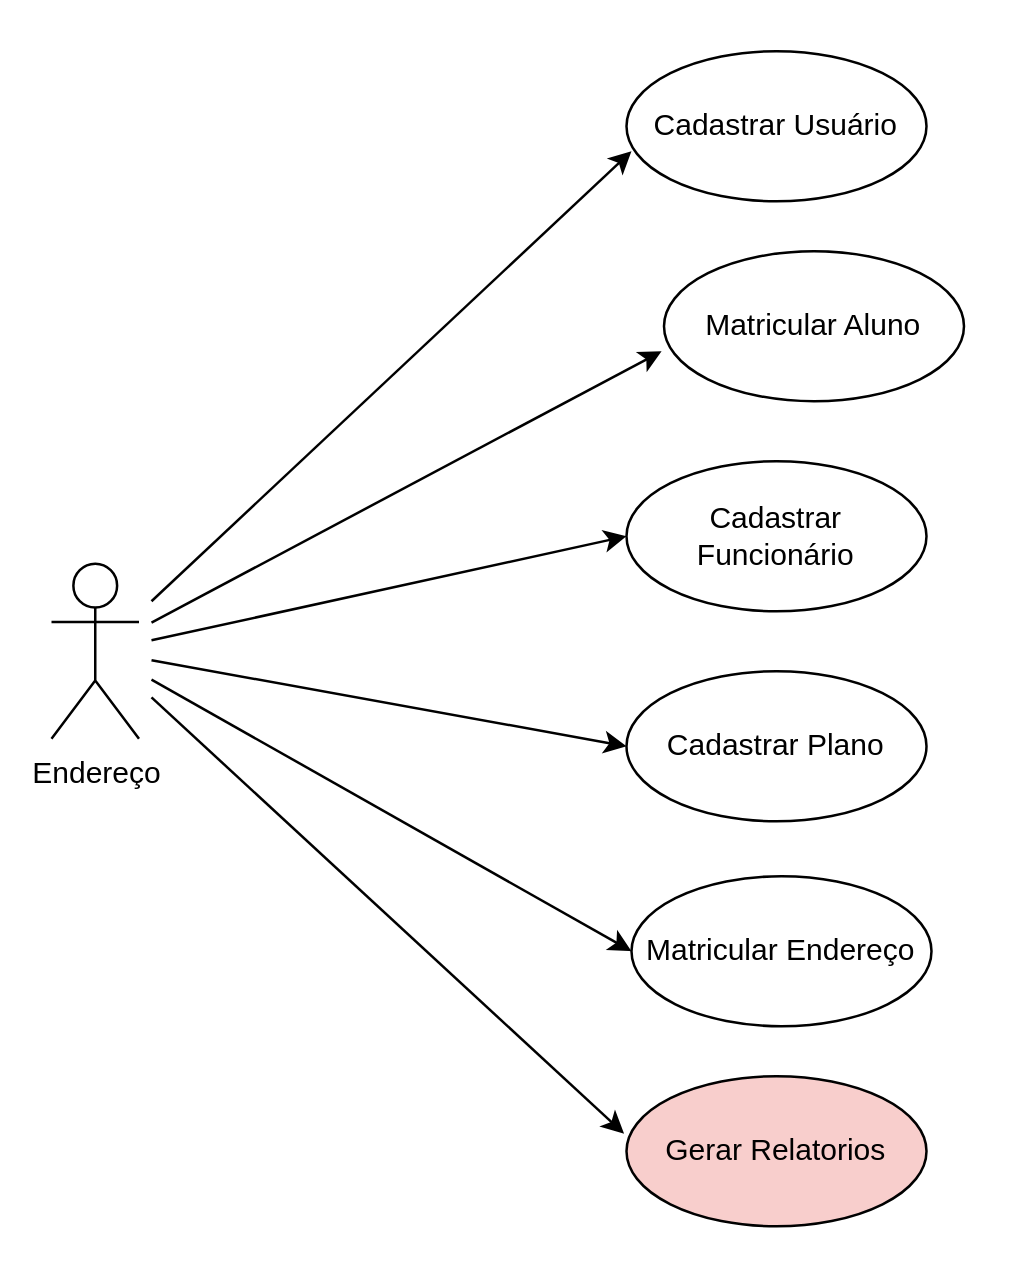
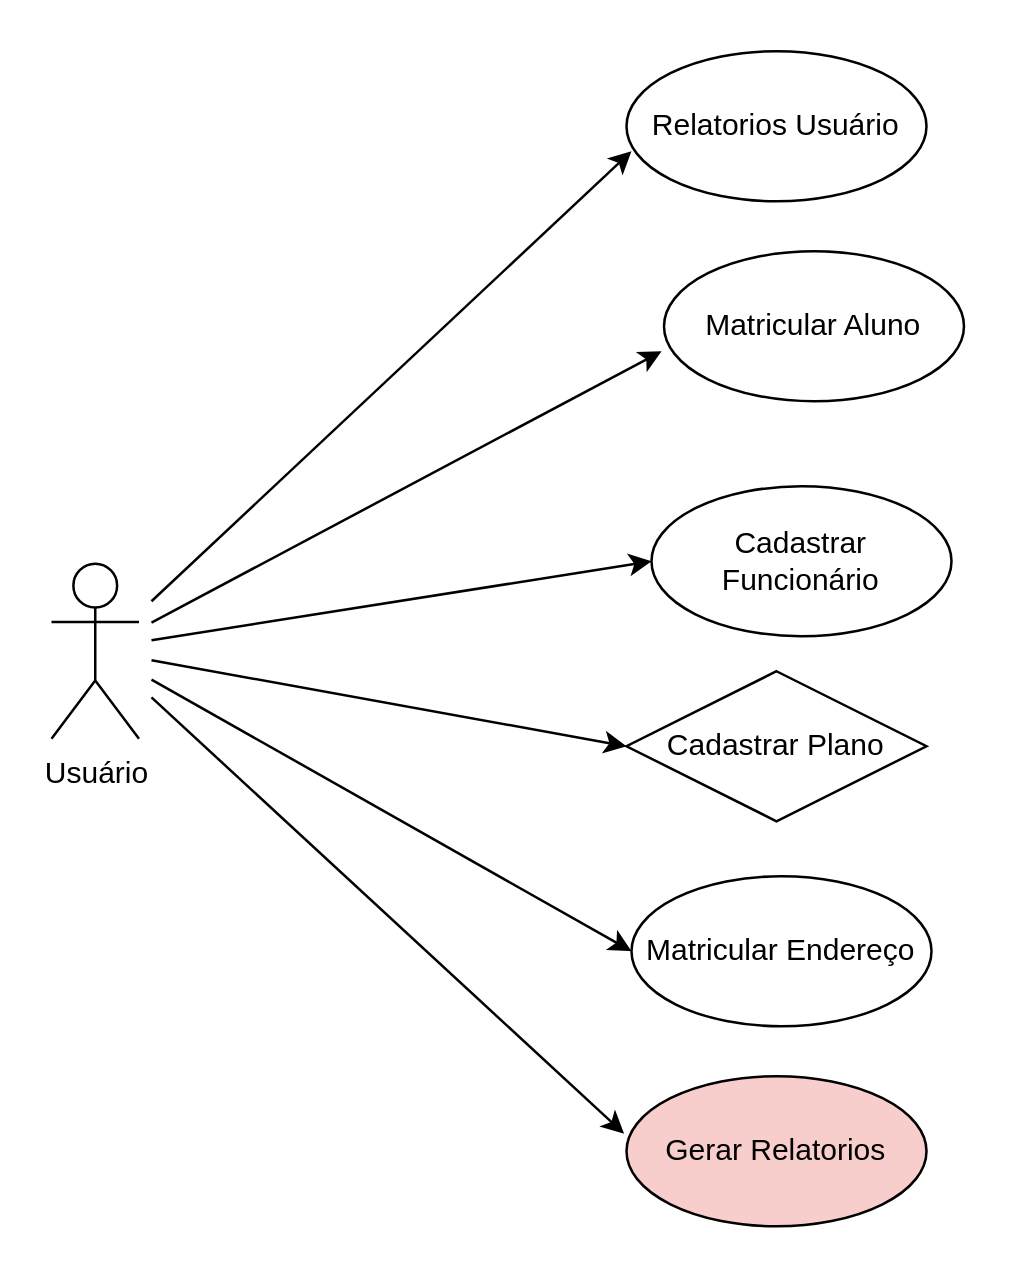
- <mxCell id="7" value="Cadastrar Usuário" style="ellipse;whiteSpace=wrap;html=1;" vertex="1" parent="1"><mxGeometry x="250" y="20" width="120" height="60" as="geometry" /></mxCell>
+ <mxCell id="7" value="Relatorios Usuário" style="ellipse;whiteSpace=wrap;html=1;" vertex="1" parent="1"><mxGeometry x="250" y="20" width="120" height="60" as="geometry" /></mxCell>
- <mxCell id="8" value="Cadastrar Funcionário" style="ellipse;whiteSpace=wrap;html=1;" vertex="1" parent="1"><mxGeometry x="250" y="184" width="120" height="60" as="geometry" /></mxCell>
+ <mxCell id="8" value="Cadastrar Funcionário" style="ellipse;whiteSpace=wrap;html=1;" vertex="1" parent="1"><mxGeometry x="260" y="194" width="120" height="60" as="geometry" /></mxCell>
- <mxCell id="9" value="Cadastrar Plano" style="ellipse;whiteSpace=wrap;html=1;" vertex="1" parent="1"><mxGeometry x="250" y="268" width="120" height="60" as="geometry" /></mxCell>
+ <mxCell id="9" value="Cadastrar Plano" style="rhombus;whiteSpace=wrap;html=1;" vertex="1" parent="1"><mxGeometry x="250" y="268" width="120" height="60" as="geometry" /></mxCell>
- <mxCell id="14" value="Endereço" style="shape=umlActor;verticalLabelPosition=bottom;verticalAlign=top;html=1;outlineConnect=0;" vertex="1" parent="1"><mxGeometry x="20" y="225" width="35" height="70" as="geometry" /></mxCell>
+ <mxCell id="14" value="Usuário" style="shape=umlActor;verticalLabelPosition=bottom;verticalAlign=top;html=1;outlineConnect=0;" vertex="1" parent="1"><mxGeometry x="20" y="225" width="35" height="70" as="geometry" /></mxCell>
